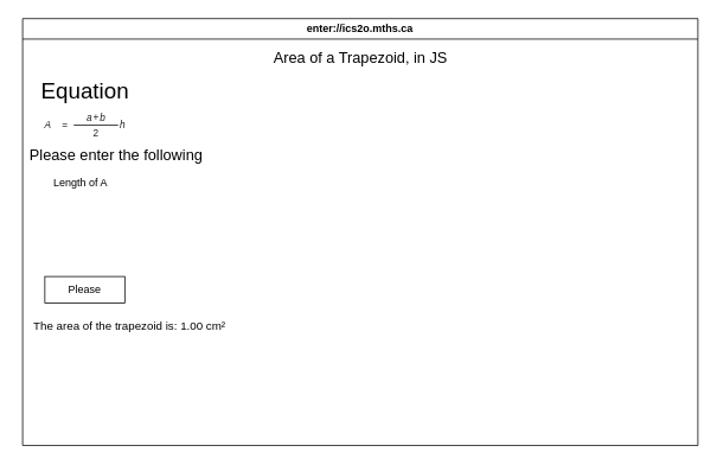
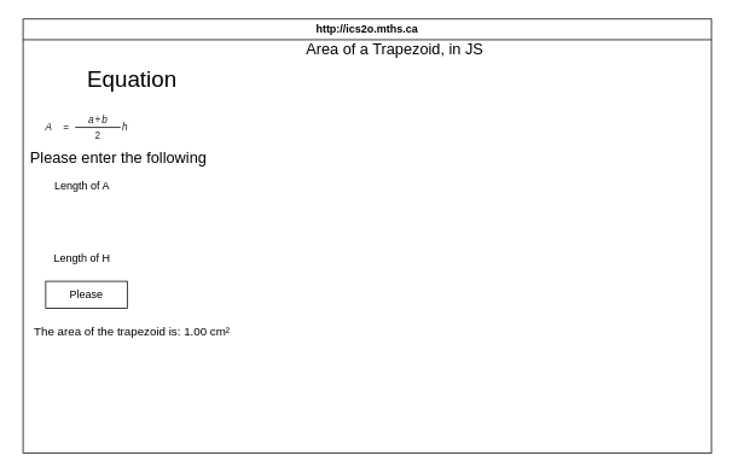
- <mxCell id="2" value="enter://ics2o.mths.ca" style="swimlane;whiteSpace=wrap;html=1;labelBackgroundColor=default;" parent="1" vertex="1"><mxGeometry x="25" y="20" width="760" height="480" as="geometry" /></mxCell>
+ <mxCell id="2" value="http://ics2o.mths.ca" style="swimlane;whiteSpace=wrap;html=1;labelBackgroundColor=default;" parent="1" vertex="1"><mxGeometry x="25" y="20" width="760" height="480" as="geometry" /></mxCell>
- <mxCell id="3" value="Area of a Trapezoid, in JS" style="text;html=1;align=center;verticalAlign=middle;resizable=0;points=[];autosize=1;strokeColor=none;fillColor=none;fontSize=17;" parent="2" vertex="1"><mxGeometry x="270" y="30" width="220" height="30" as="geometry" /></mxCell>
+ <mxCell id="3" value="Area of a Trapezoid, in JS" style="text;html=1;align=center;verticalAlign=middle;resizable=0;points=[];autosize=1;strokeColor=none;fillColor=none;fontSize=17;" parent="2" vertex="1"><mxGeometry x="300" y="20" width="220" height="30" as="geometry" /></mxCell>
- <mxCell id="4" value="&lt;font style=&quot;font-size: 25px;&quot;&gt;Equation&lt;/font&gt;" style="text;html=1;align=center;verticalAlign=middle;resizable=0;points=[];autosize=1;strokeColor=none;fillColor=none;" parent="2" vertex="1"><mxGeometry x="10" y="60" width="120" height="40" as="geometry" /></mxCell>
+ <mxCell id="4" value="&lt;font style=&quot;font-size: 25px;&quot;&gt;Equation&lt;/font&gt;" style="text;html=1;align=center;verticalAlign=middle;resizable=0;points=[];autosize=1;strokeColor=none;fillColor=none;" parent="2" vertex="1"><mxGeometry x="60" y="45" width="120" height="40" as="geometry" /></mxCell>
+ <mxCell id="8" value="&lt;span style=&quot;color: rgb(0, 0, 0);&quot;&gt;Length of H&lt;/span&gt;" style="text;html=1;align=center;verticalAlign=middle;resizable=0;points=[];autosize=1;strokeColor=none;fillColor=none;" parent="2" vertex="1"><mxGeometry x="20" y="250" width="90" height="30" as="geometry" /></mxCell>
